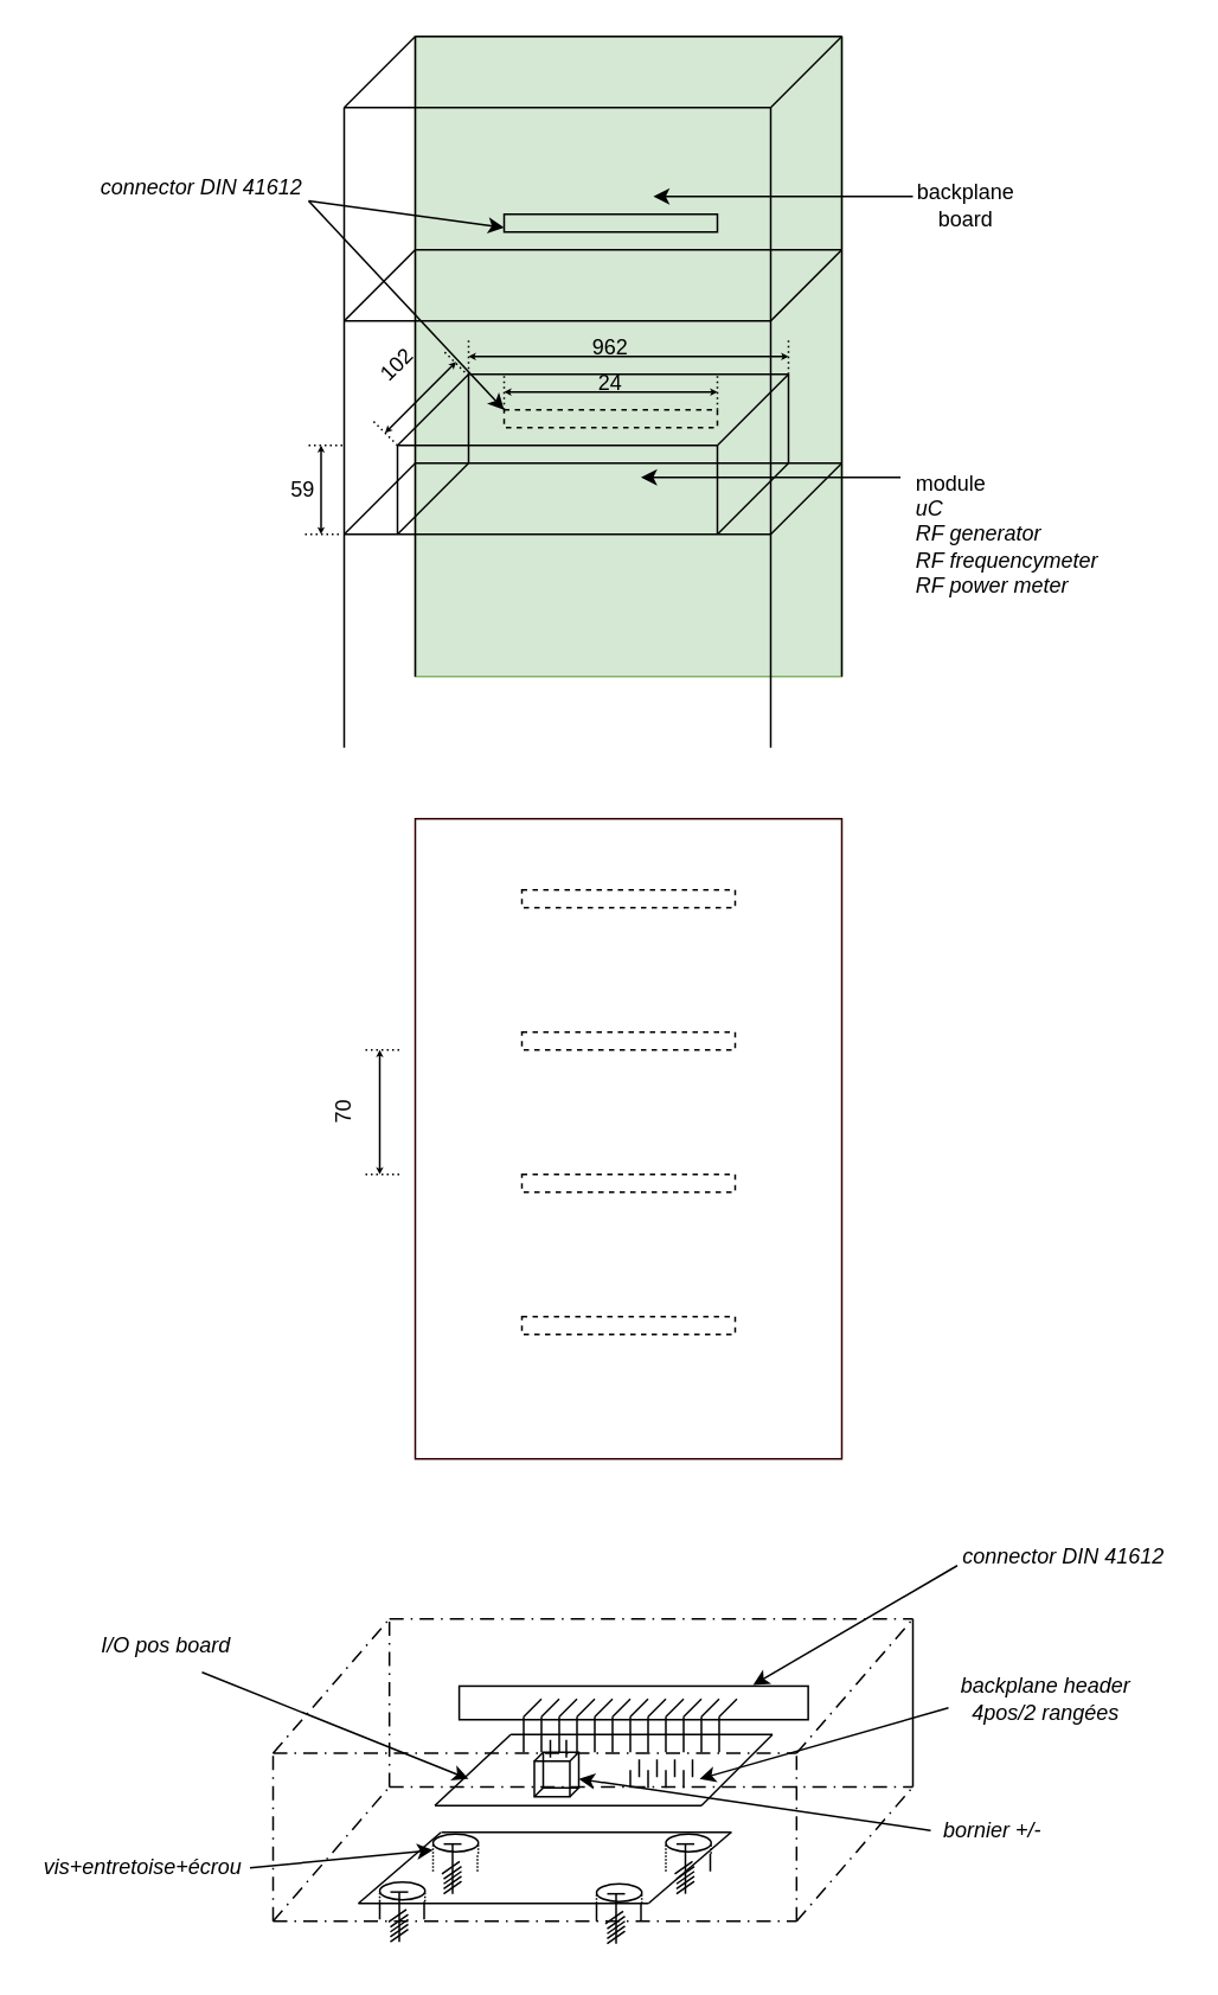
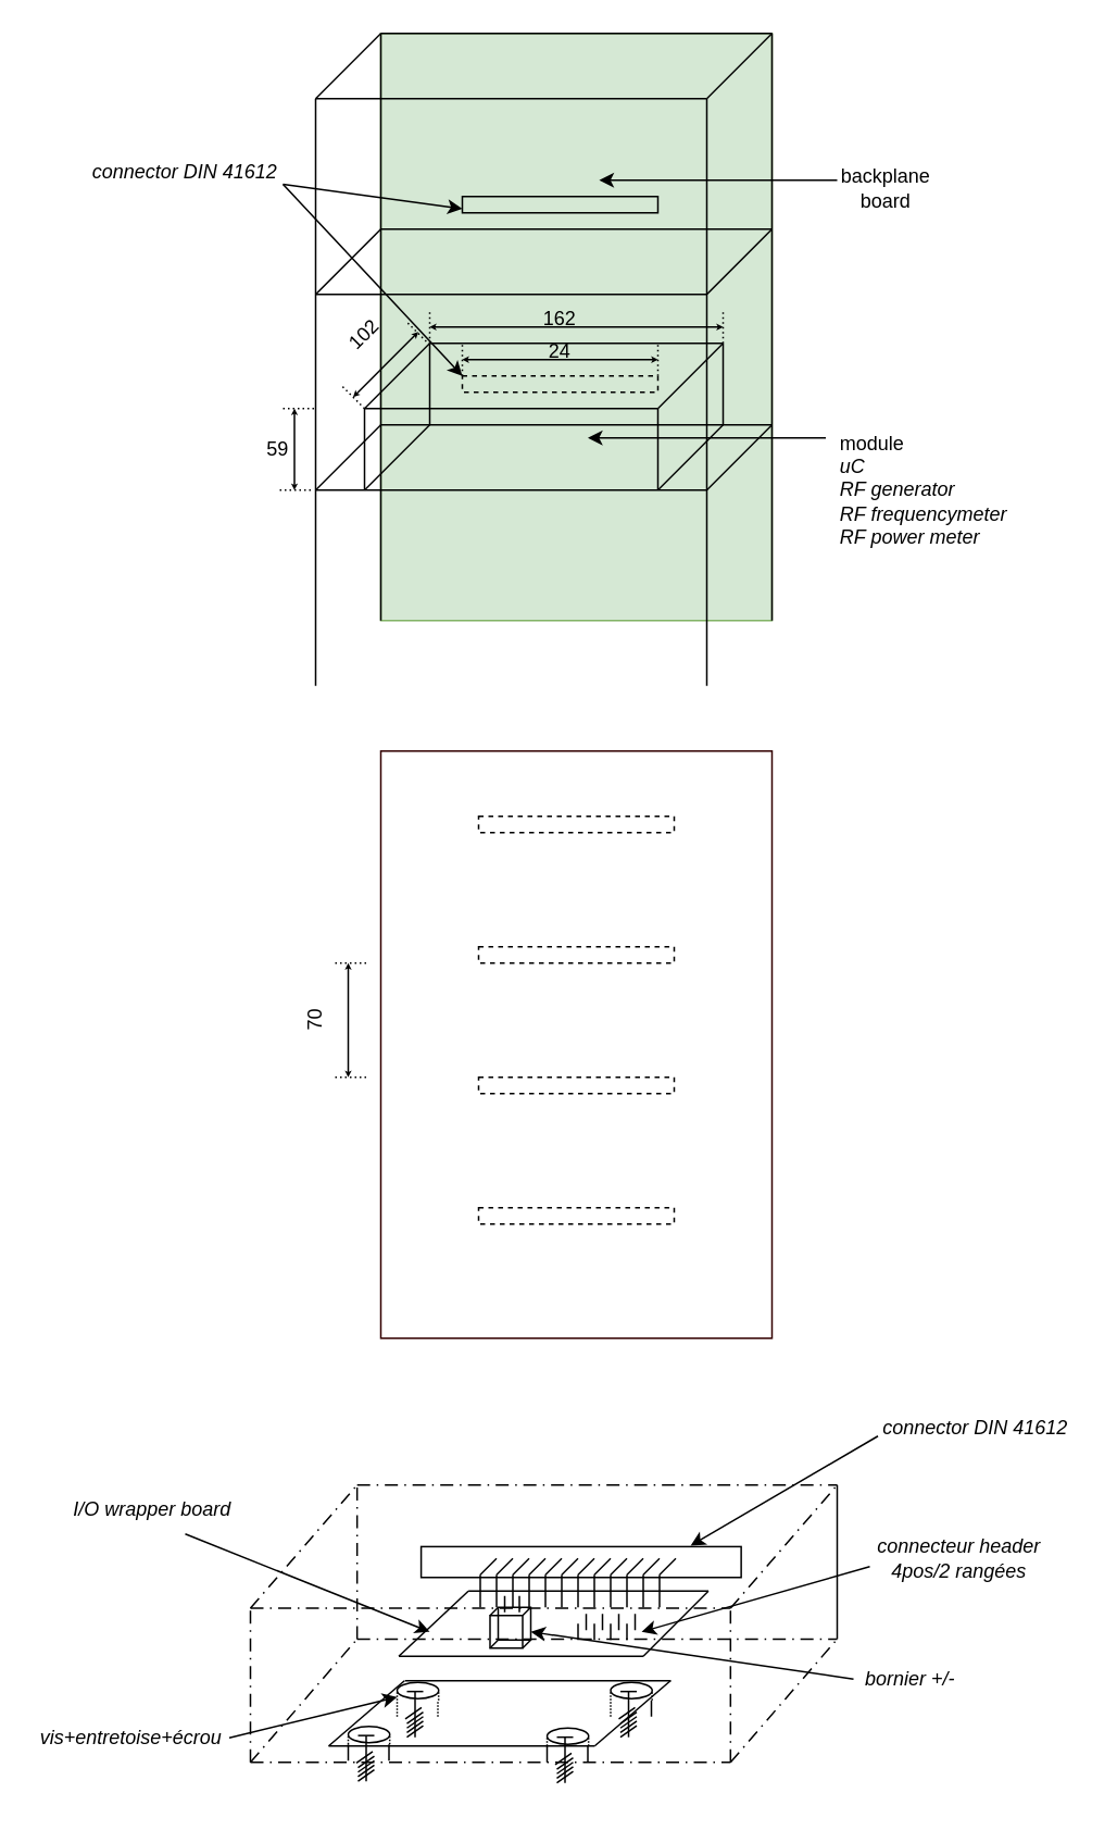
- <mxCell id="39" value="962" style="text;html=1;align=center;verticalAlign=middle;whiteSpace=wrap;rounded=0;" vertex="1" parent="35"><mxGeometry x="50" y="-10" width="60" height="30" as="geometry" /></mxCell>
+ <mxCell id="39" value="162" style="text;html=1;align=center;verticalAlign=middle;whiteSpace=wrap;rounded=0;" vertex="1" parent="35"><mxGeometry x="50" y="-10" width="60" height="30" as="geometry" /></mxCell>
- <mxCell id="160" value="&lt;i&gt;I/O pos board&lt;/i&gt;" style="text;html=1;align=center;verticalAlign=middle;whiteSpace=wrap;rounded=0;" vertex="1" parent="1"><mxGeometry x="33" y="910" width="120" height="30" as="geometry" /></mxCell>
+ <mxCell id="160" value="&lt;i&gt;I/O wrapper board&lt;/i&gt;" style="text;html=1;align=center;verticalAlign=middle;whiteSpace=wrap;rounded=0;" vertex="1" parent="1"><mxGeometry x="33" y="910" width="120" height="30" as="geometry" /></mxCell>
- <mxCell id="189" value="&lt;i&gt;backplane header 4pos/2 rangées&lt;/i&gt;" style="text;html=1;align=center;verticalAlign=middle;whiteSpace=wrap;rounded=0;" vertex="1" parent="1"><mxGeometry x="528" y="940" width="120" height="30" as="geometry" /></mxCell>
+ <mxCell id="189" value="&lt;i&gt;connecteur header 4pos/2 rangées&lt;/i&gt;" style="text;html=1;align=center;verticalAlign=middle;whiteSpace=wrap;rounded=0;" vertex="1" parent="1"><mxGeometry x="528" y="940" width="120" height="30" as="geometry" /></mxCell>
- <mxCell id="187" value="&lt;i&gt;vis+entretoise+écrou&lt;/i&gt;" style="text;html=1;align=center;verticalAlign=middle;whiteSpace=wrap;rounded=0;" vertex="1" parent="1"><mxGeometry x="20" y="1035" width="120" height="30" as="geometry" /></mxCell>
+ <mxCell id="187" value="&lt;i&gt;vis+entretoise+écrou&lt;/i&gt;" style="text;html=1;align=center;verticalAlign=middle;whiteSpace=wrap;rounded=0;" vertex="1" parent="1"><mxGeometry x="20" y="1050" width="120" height="30" as="geometry" /></mxCell>
